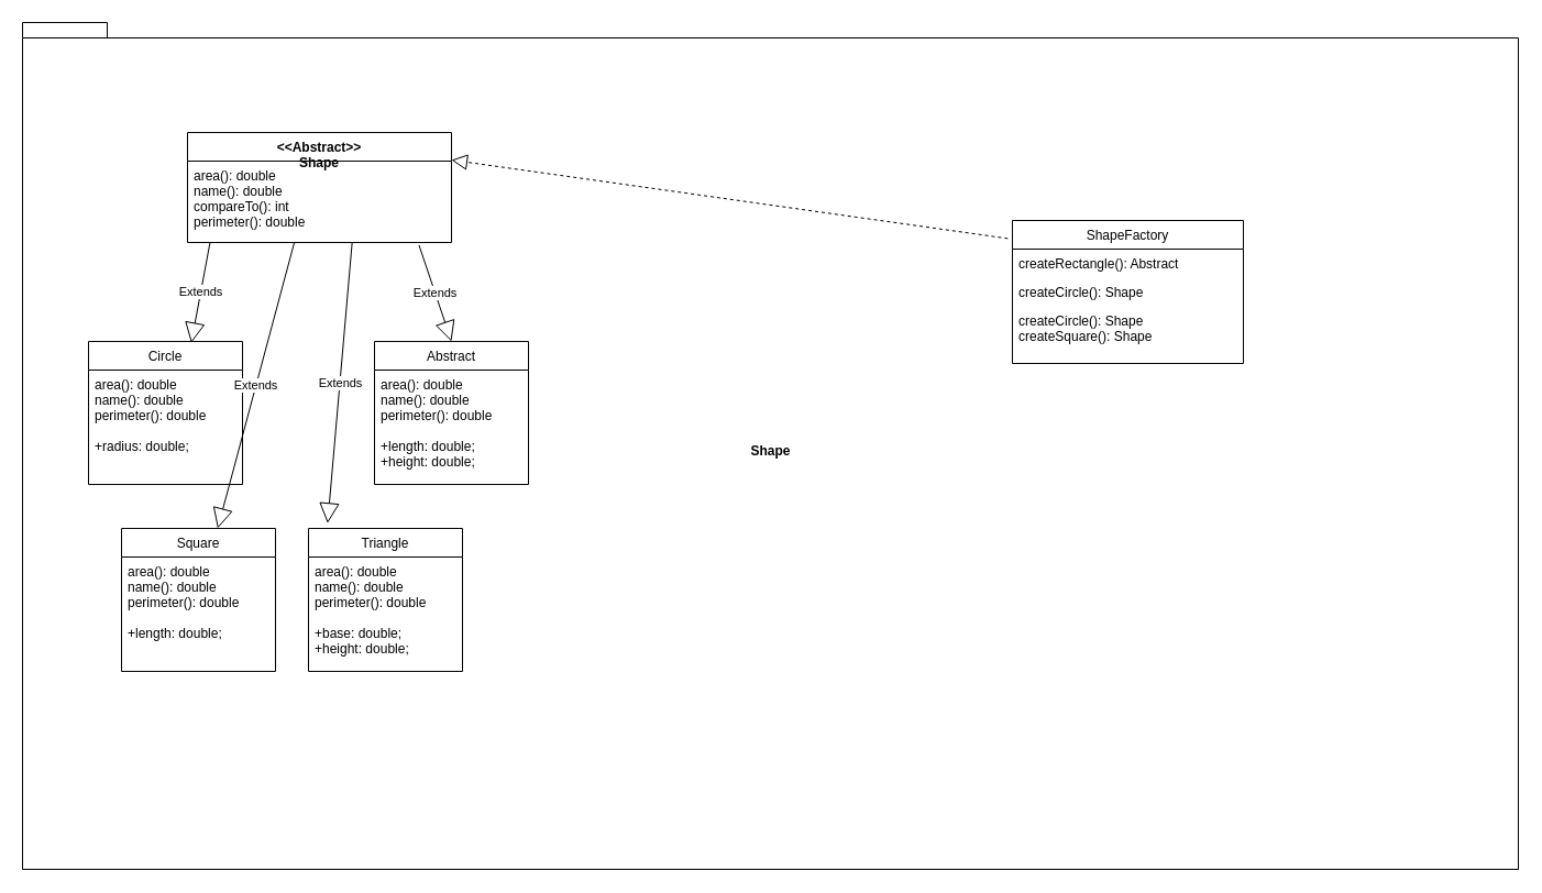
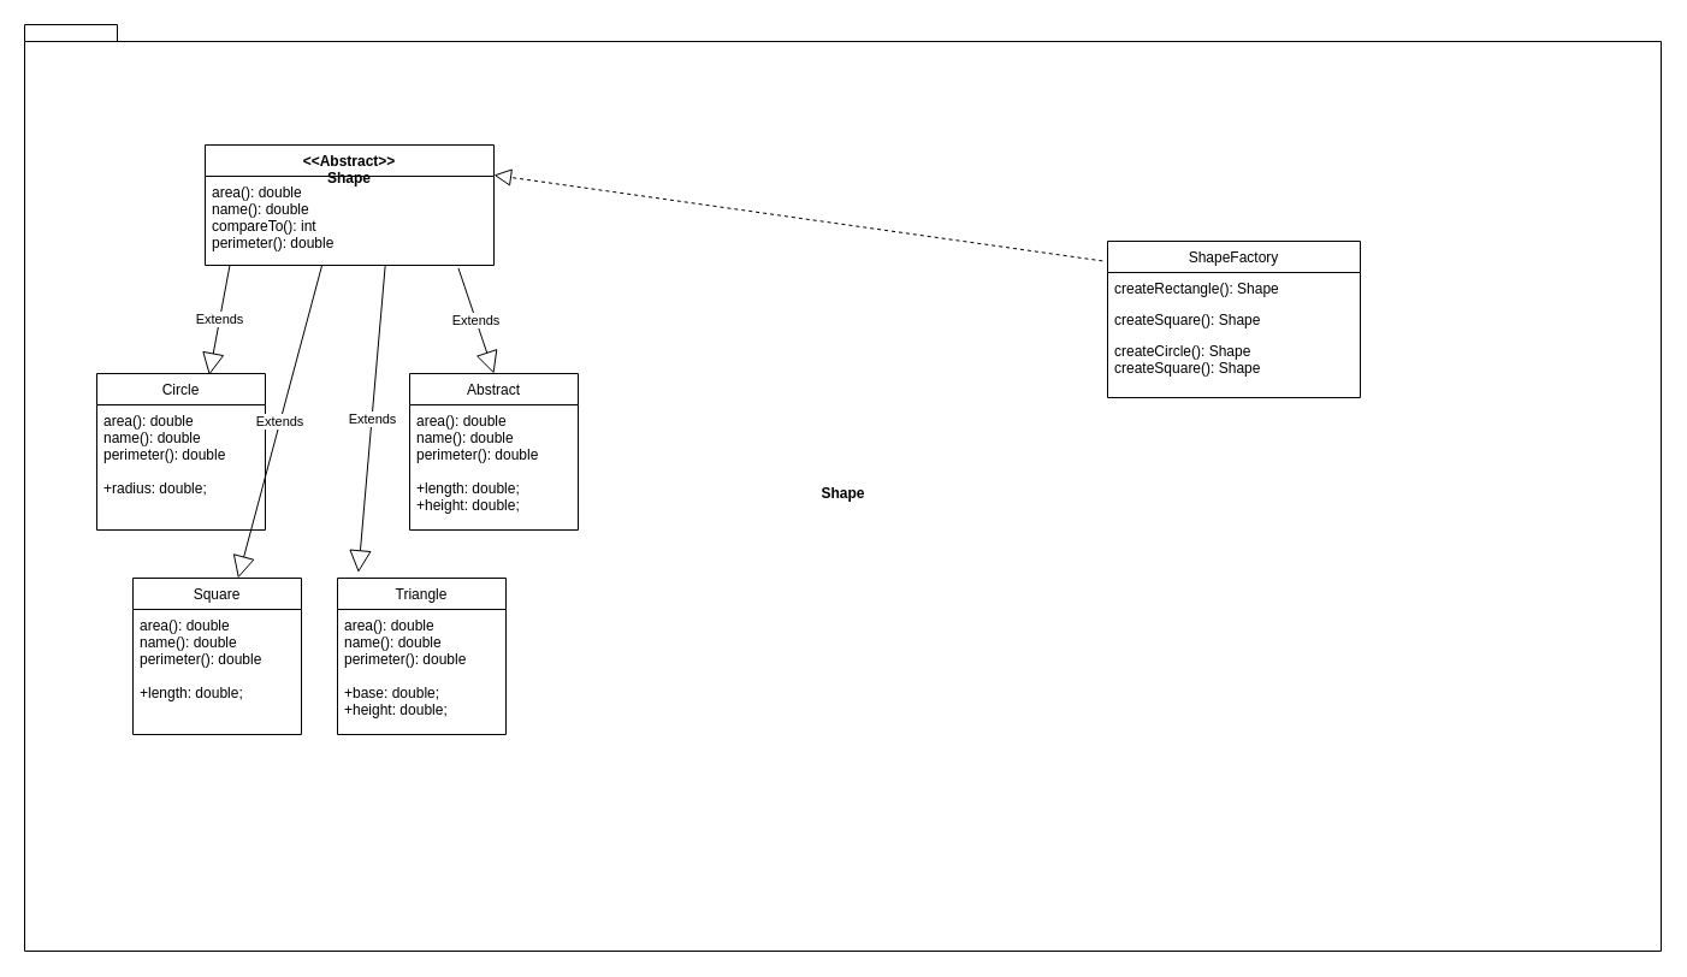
- <mxCell id="18" value="createRectangle(): Abstract" style="text;strokeColor=none;fillColor=none;align=left;verticalAlign=top;spacingLeft=4;spacingRight=4;overflow=hidden;rotatable=0;points=[[0,0.5],[1,0.5]];portConstraint=eastwest;" vertex="1" parent="17"><mxGeometry y="26" width="210" height="26" as="geometry" /></mxCell>
+ <mxCell id="18" value="createRectangle(): Shape" style="text;strokeColor=none;fillColor=none;align=left;verticalAlign=top;spacingLeft=4;spacingRight=4;overflow=hidden;rotatable=0;points=[[0,0.5],[1,0.5]];portConstraint=eastwest;" vertex="1" parent="17"><mxGeometry y="26" width="210" height="26" as="geometry" /></mxCell>
- <mxCell id="19" value="createCircle(): Shape" style="text;strokeColor=none;fillColor=none;align=left;verticalAlign=top;spacingLeft=4;spacingRight=4;overflow=hidden;rotatable=0;points=[[0,0.5],[1,0.5]];portConstraint=eastwest;" vertex="1" parent="17"><mxGeometry y="52" width="210" height="26" as="geometry" /></mxCell>
+ <mxCell id="19" value="createSquare(): Shape" style="text;strokeColor=none;fillColor=none;align=left;verticalAlign=top;spacingLeft=4;spacingRight=4;overflow=hidden;rotatable=0;points=[[0,0.5],[1,0.5]];portConstraint=eastwest;" vertex="1" parent="17"><mxGeometry y="52" width="210" height="26" as="geometry" /></mxCell>
